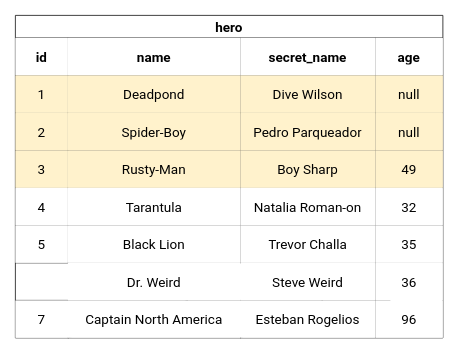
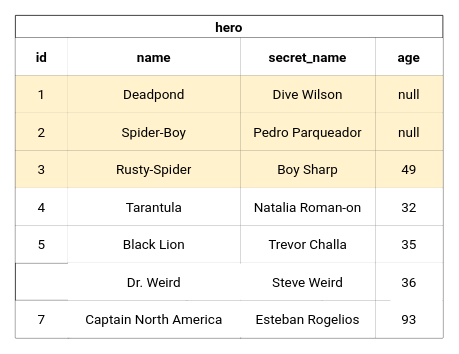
- <mxCell id="20" value="&lt;span style=&quot;font-family: &amp;#34;roboto&amp;#34; ; font-size: 18px&quot;&gt;Rusty-Man&lt;/span&gt;" style="shape=partialRectangle;html=1;whiteSpace=wrap;connectable=0;fillColor=#fff2cc;top=0;left=0;bottom=0;right=0;overflow=hidden;strokeColor=#d6b656;" vertex="1" parent="18"><mxGeometry x="70" width="230" height="50" as="geometry" /></mxCell>
+ <mxCell id="20" value="&lt;span style=&quot;font-family: &amp;#34;roboto&amp;#34; ; font-size: 18px&quot;&gt;Rusty-Spider&lt;/span&gt;" style="shape=partialRectangle;html=1;whiteSpace=wrap;connectable=0;fillColor=#fff2cc;top=0;left=0;bottom=0;right=0;overflow=hidden;strokeColor=#d6b656;" vertex="1" parent="18"><mxGeometry x="70" width="230" height="50" as="geometry" /></mxCell>
- <mxCell id="41" value="&lt;span style=&quot;font-family: &amp;#34;roboto&amp;#34; ; font-size: 18px&quot;&gt;96&lt;/span&gt;" style="shape=partialRectangle;html=1;whiteSpace=wrap;connectable=0;fillColor=#FFFFFF;top=0;left=0;bottom=0;right=0;overflow=hidden;" vertex="1" parent="37"><mxGeometry x="480" width="90" height="50" as="geometry" /></mxCell>
+ <mxCell id="41" value="&lt;span style=&quot;font-family: &amp;#34;roboto&amp;#34; ; font-size: 18px&quot;&gt;93&lt;/span&gt;" style="shape=partialRectangle;html=1;whiteSpace=wrap;connectable=0;fillColor=#FFFFFF;top=0;left=0;bottom=0;right=0;overflow=hidden;" vertex="1" parent="37"><mxGeometry x="480" width="90" height="50" as="geometry" /></mxCell>
